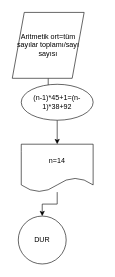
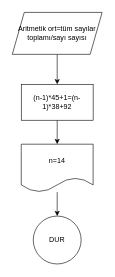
- <mxCell id="4" value="Aritmetik ort=tüm sayılar toplamı/sayı sayısı" style="shape=parallelogram;perimeter=parallelogramPerimeter;whiteSpace=wrap;html=1;fixedSize=1;" vertex="1" parent="1"><mxGeometry x="20" y="20" width="120" height="110" as="geometry" /></mxCell>
+ <mxCell id="4" value="Aritmetik ort=tüm sayılar toplamı/sayı sayısı" style="shape=parallelogram;perimeter=parallelogramPerimeter;whiteSpace=wrap;html=1;fixedSize=1;" vertex="1" parent="1"><mxGeometry x="20" y="20" width="150" height="70" as="geometry" /></mxCell>
- <mxCell id="6" value="(n-1)*45+1=(n-1)*38+92" style="ellipse;whiteSpace=wrap;html=1;" vertex="1" parent="1"><mxGeometry x="35" y="140" width="120" height="60" as="geometry" /></mxCell>
+ <mxCell id="6" value="(n-1)*45+1=(n-1)*38+92" style="rounded=0;whiteSpace=wrap;html=1;" vertex="1" parent="1"><mxGeometry x="35" y="140" width="120" height="60" as="geometry" /></mxCell>
- <mxCell id="2" value="DUR" style="ellipse;whiteSpace=wrap;html=1;aspect=fixed;" vertex="1" parent="1"><mxGeometry x="30" y="360" width="80" height="80" as="geometry" /></mxCell>
+ <mxCell id="2" value="DUR" style="ellipse;whiteSpace=wrap;html=1;aspect=fixed;" vertex="1" parent="1"><mxGeometry x="55" y="360" width="80" height="80" as="geometry" /></mxCell>
